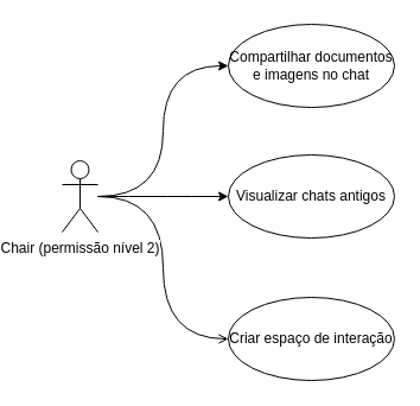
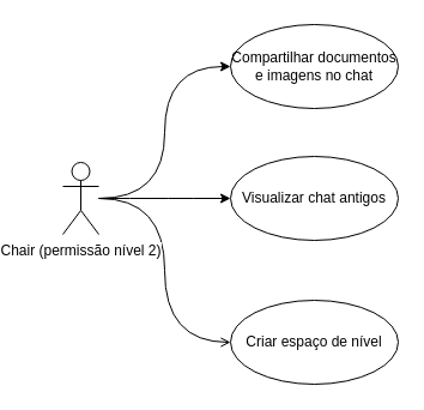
- <mxCell id="7" value="Visualizar chats antigos" style="ellipse;whiteSpace=wrap;html=1;" vertex="1" parent="1"><mxGeometry x="160" y="130" width="140" height="70" as="geometry" /></mxCell>
+ <mxCell id="7" value="Visualizar chat antigos" style="ellipse;whiteSpace=wrap;html=1;" vertex="1" parent="1"><mxGeometry x="160" y="130" width="140" height="70" as="geometry" /></mxCell>
- <mxCell id="8" value="Criar espaço de interação" style="ellipse;whiteSpace=wrap;html=1;" vertex="1" parent="1"><mxGeometry x="160" y="250" width="140" height="70" as="geometry" /></mxCell>
+ <mxCell id="8" value="Criar espaço de nível" style="ellipse;whiteSpace=wrap;html=1;" vertex="1" parent="1"><mxGeometry x="160" y="250" width="140" height="70" as="geometry" /></mxCell>
